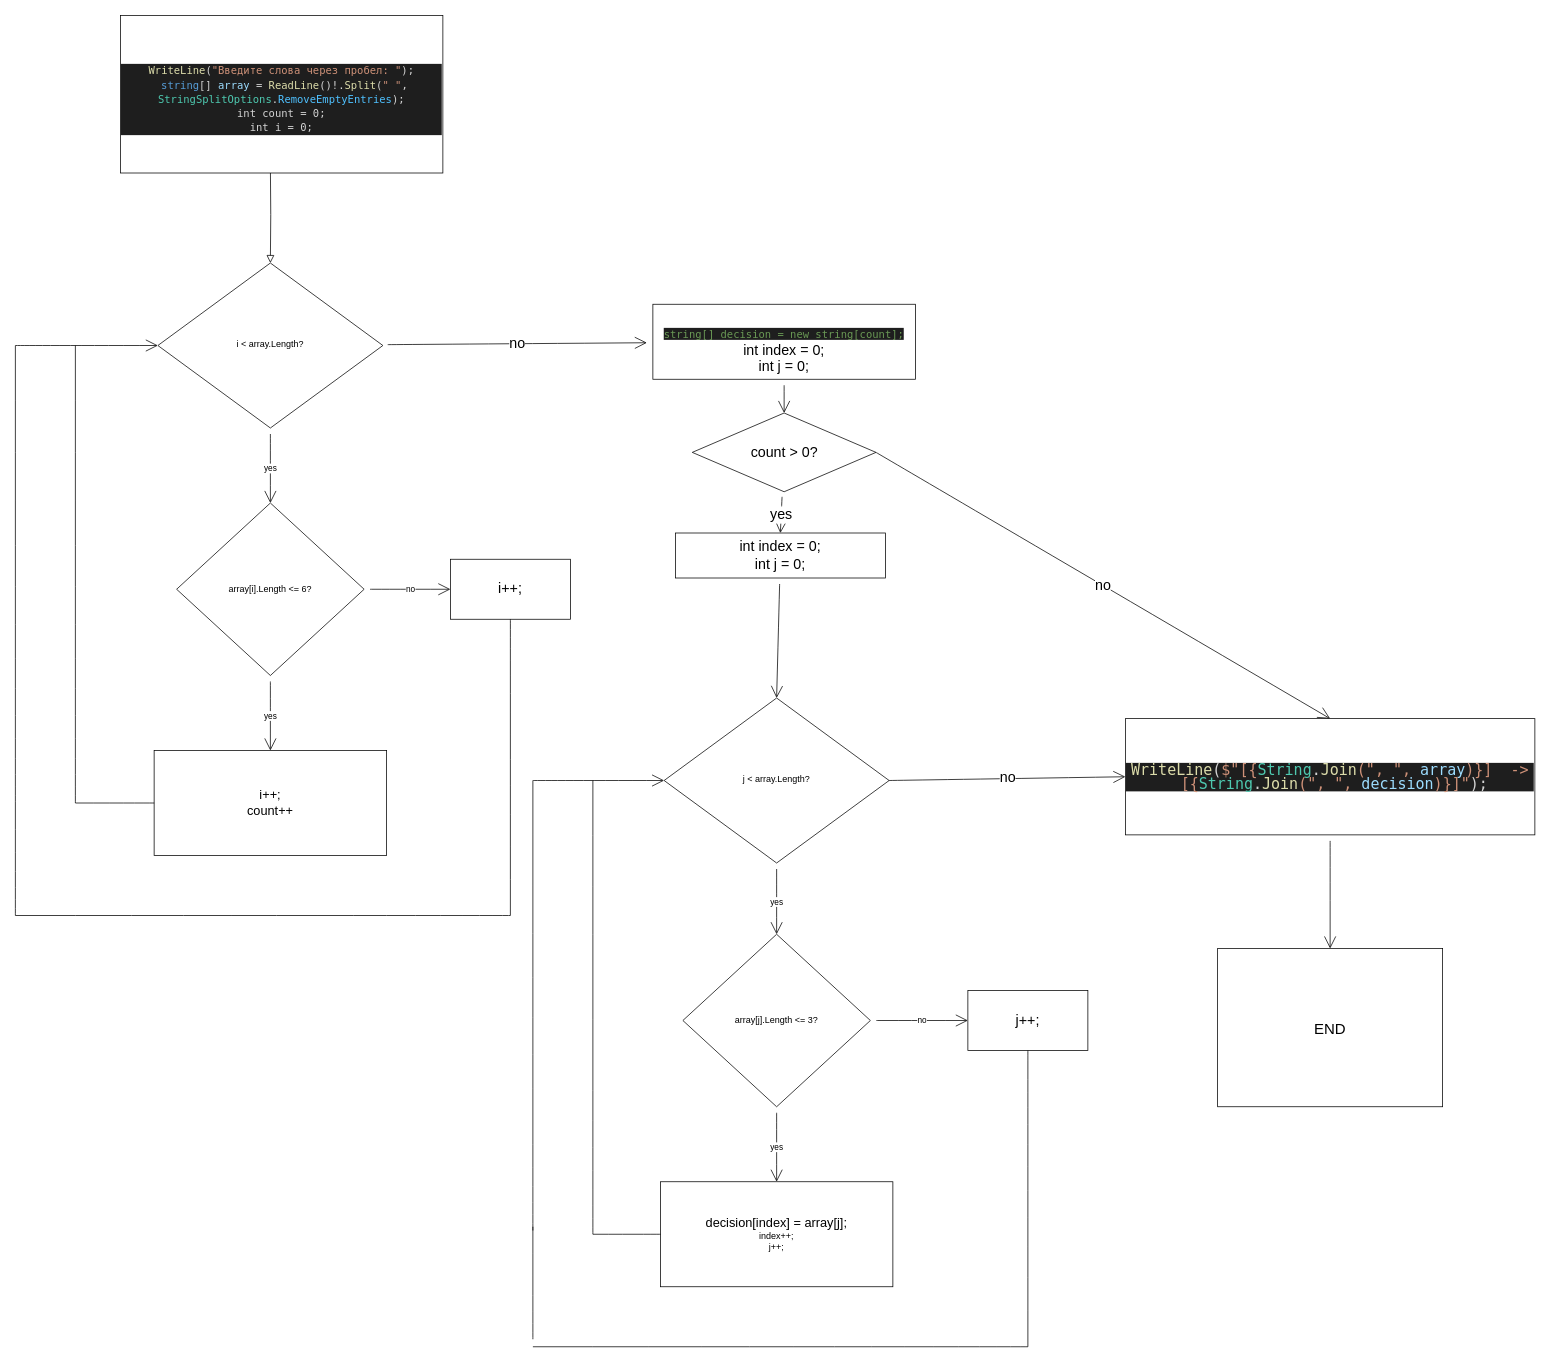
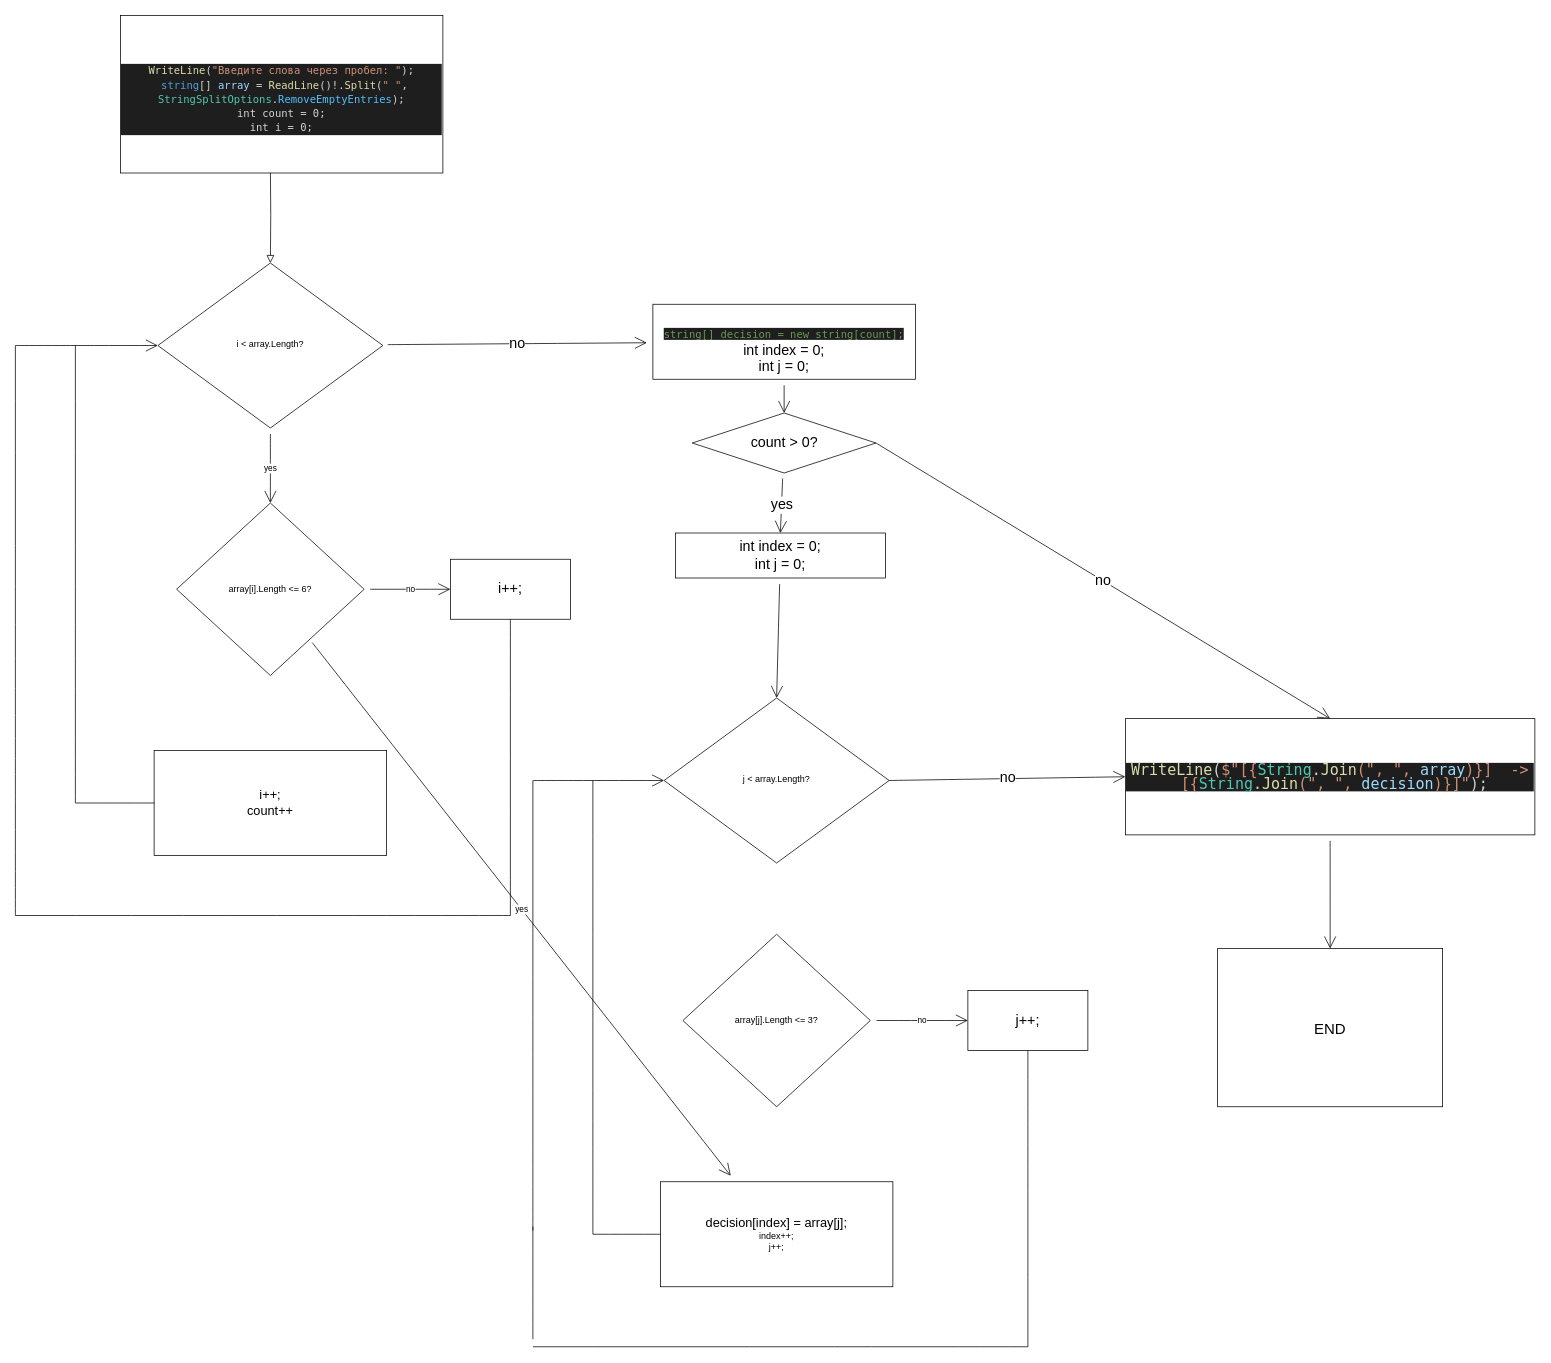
- <mxCell id="40" value="count &amp;gt; 0?" style="rhombus;whiteSpace=wrap;html=1;hachureGap=4;fontSize=19;" vertex="1" parent="1"><mxGeometry x="922.5" y="550" width="245" height="105" as="geometry" /></mxCell>
+ <mxCell id="40" value="count &amp;gt; 0?" style="rhombus;whiteSpace=wrap;html=1;hachureGap=4;fontSize=19;" vertex="1" parent="1"><mxGeometry x="922.5" y="550" width="245" height="80" as="geometry" /></mxCell>
- <mxCell id="7" value="yes" style="edgeStyle=none;curved=1;rounded=0;orthogonalLoop=1;jettySize=auto;html=1;entryX=0.5;entryY=0;entryDx=0;entryDy=0;endArrow=open;startSize=14;endSize=14;sourcePerimeterSpacing=8;targetPerimeterSpacing=8;" edge="1" parent="1" source="9" target="11"><mxGeometry relative="1" as="geometry" /></mxCell>
+ <mxCell id="7" value="yes" style="edgeStyle=none;curved=1;rounded=0;orthogonalLoop=1;jettySize=auto;html=1;endArrow=open;startSize=14;endSize=14;sourcePerimeterSpacing=8;targetPerimeterSpacing=8;" edge="1" parent="1" source="9" target="29"><mxGeometry relative="1" as="geometry" /></mxCell>
- <mxCell id="22" value="yes" style="edgeStyle=none;curved=1;rounded=0;orthogonalLoop=1;jettySize=auto;html=1;entryX=0.5;entryY=0;entryDx=0;entryDy=0;endArrow=open;startSize=14;endSize=14;sourcePerimeterSpacing=8;targetPerimeterSpacing=8;" edge="1" parent="1" source="24" target="27"><mxGeometry relative="1" as="geometry"><mxPoint x="1050" y="1235" as="targetPoint" /></mxGeometry></mxCell>
- <mxCell id="25" value="yes" style="edgeStyle=none;curved=1;rounded=0;orthogonalLoop=1;jettySize=auto;html=1;entryX=0.5;entryY=0;entryDx=0;entryDy=0;endArrow=open;startSize=14;endSize=14;sourcePerimeterSpacing=8;targetPerimeterSpacing=8;" edge="1" parent="1" source="27" target="29"><mxGeometry relative="1" as="geometry" /></mxCell>
